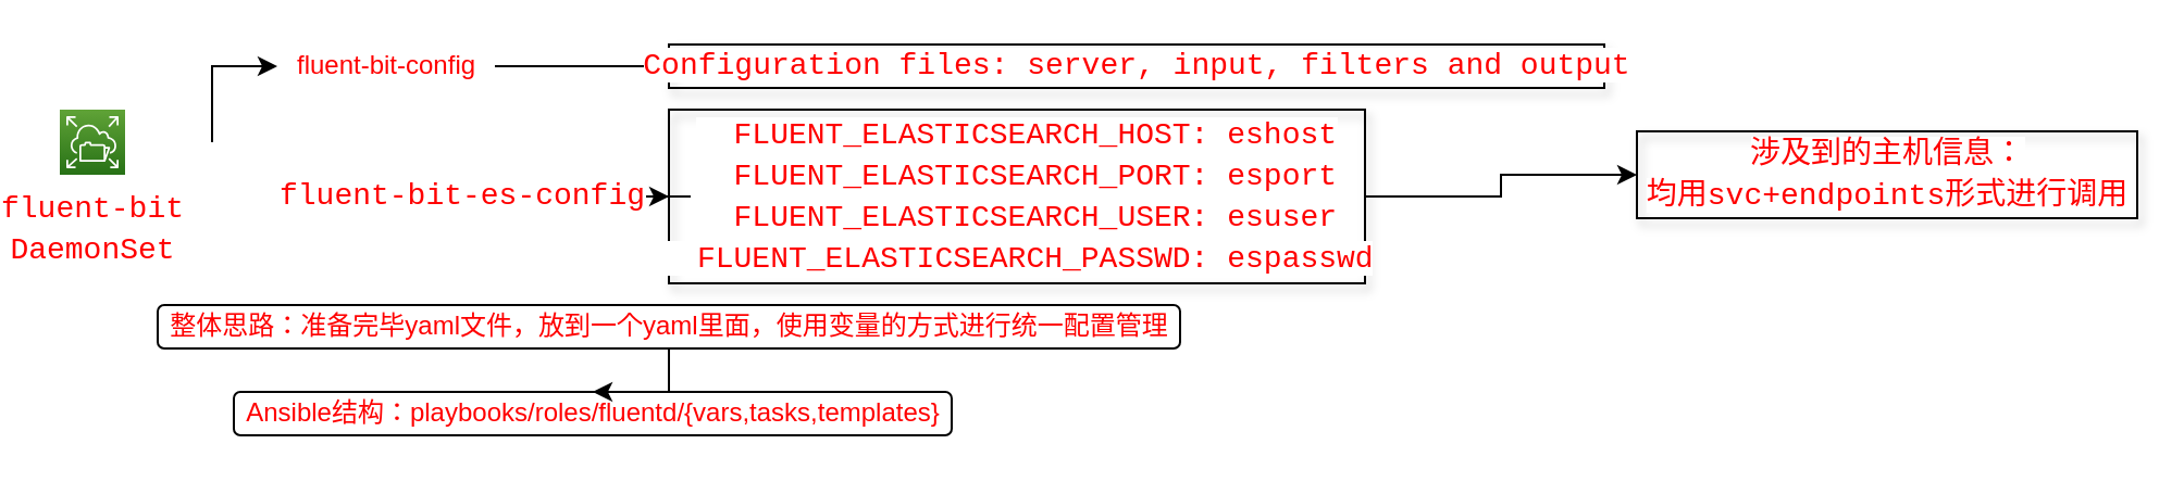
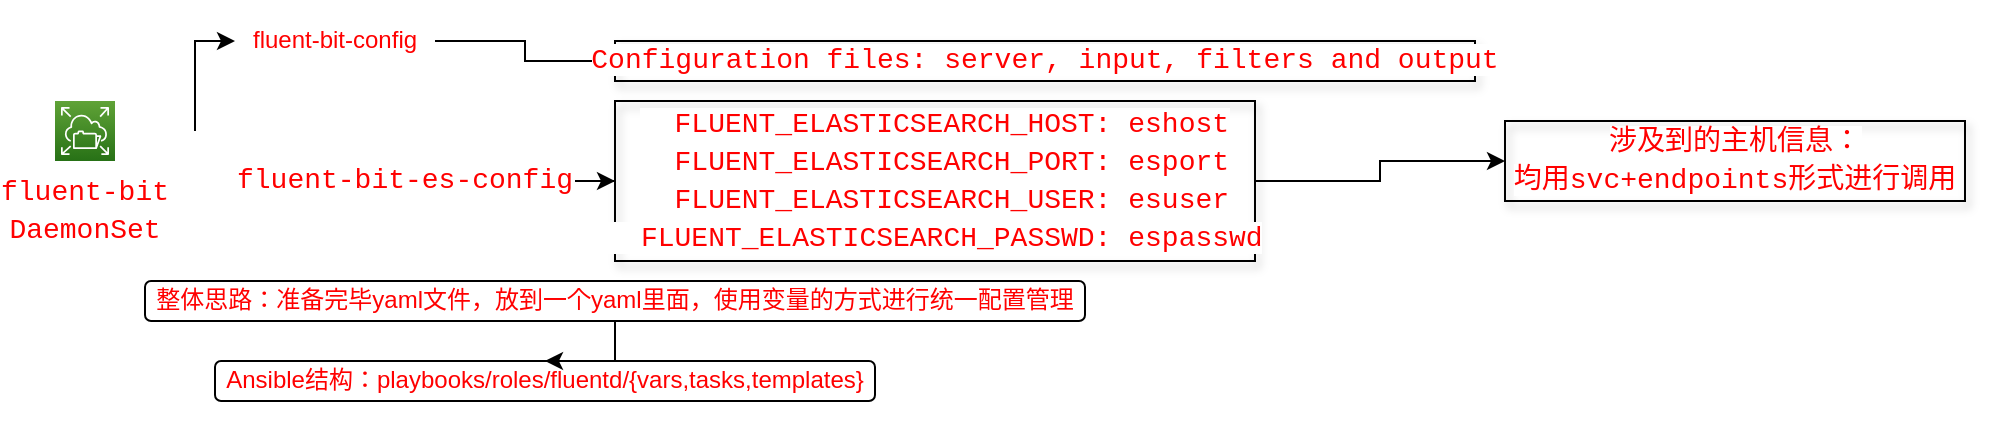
- <mxCell id="7" value="&lt;font color=&quot;#ff0000&quot;&gt;fluent-bit-config&lt;/font&gt;" style="text;html=1;align=center;verticalAlign=middle;resizable=0;points=[];autosize=1;strokeColor=none;fillColor=none;" vertex="1" parent="1"><mxGeometry x="120" y="20" width="100" height="20" as="geometry" /></mxCell>
+ <mxCell id="7" value="&lt;font color=&quot;#ff0000&quot;&gt;fluent-bit-config&lt;/font&gt;" style="text;html=1;align=center;verticalAlign=middle;resizable=0;points=[];autosize=1;strokeColor=none;fillColor=none;" vertex="1" parent="1"><mxGeometry x="110" y="10" width="100" height="20" as="geometry" /></mxCell>
- <mxCell id="11" value="&lt;div style=&quot;font-family: &amp;#34;consolas&amp;#34; , &amp;#34;courier new&amp;#34; , monospace ; font-size: 14px ; line-height: 19px&quot;&gt;&lt;font style=&quot;background-color: rgb(255 , 255 , 255)&quot;&gt;fluent-bit-es-config&lt;/font&gt;&lt;/div&gt;" style="text;html=1;align=center;verticalAlign=middle;resizable=0;points=[];autosize=1;strokeColor=none;fillColor=none;fontColor=#FF0000;" vertex="1" parent="1"><mxGeometry x="120" y="80" width="170" height="20" as="geometry" /></mxCell>
+ <mxCell id="11" value="&lt;div style=&quot;font-family: &amp;#34;consolas&amp;#34; , &amp;#34;courier new&amp;#34; , monospace ; font-size: 14px ; line-height: 19px&quot;&gt;&lt;font style=&quot;background-color: rgb(255 , 255 , 255)&quot;&gt;fluent-bit-es-config&lt;/font&gt;&lt;/div&gt;" style="text;html=1;align=center;verticalAlign=middle;resizable=0;points=[];autosize=1;strokeColor=none;fillColor=none;fontColor=#FF0000;" vertex="1" parent="1"><mxGeometry x="110" y="80" width="170" height="20" as="geometry" /></mxCell>
